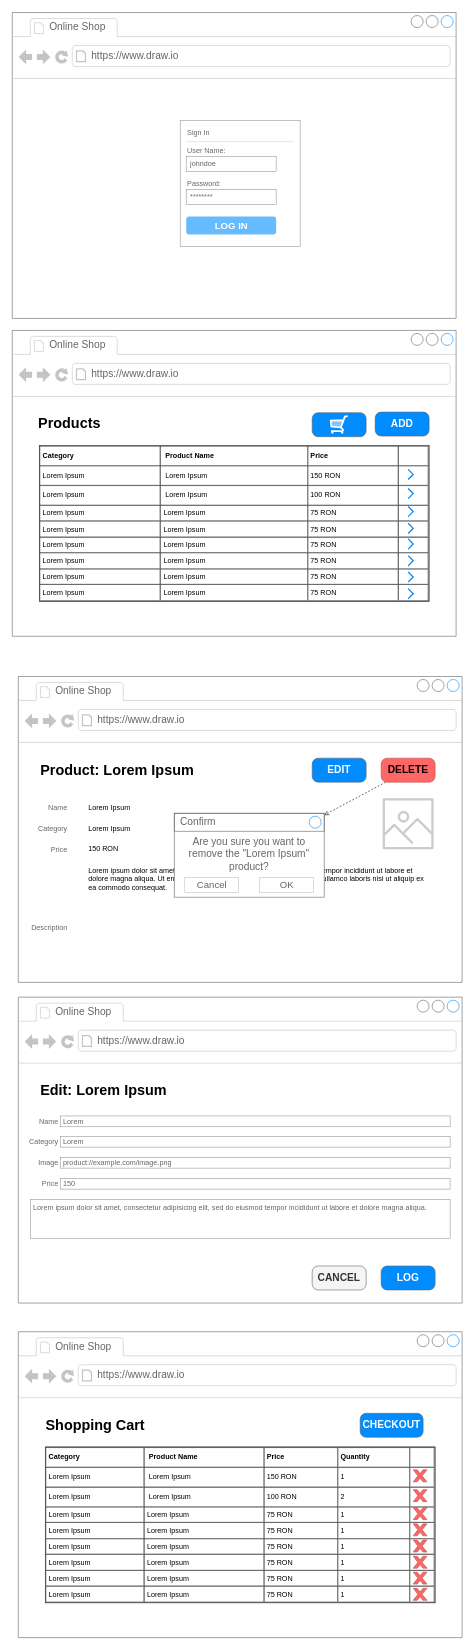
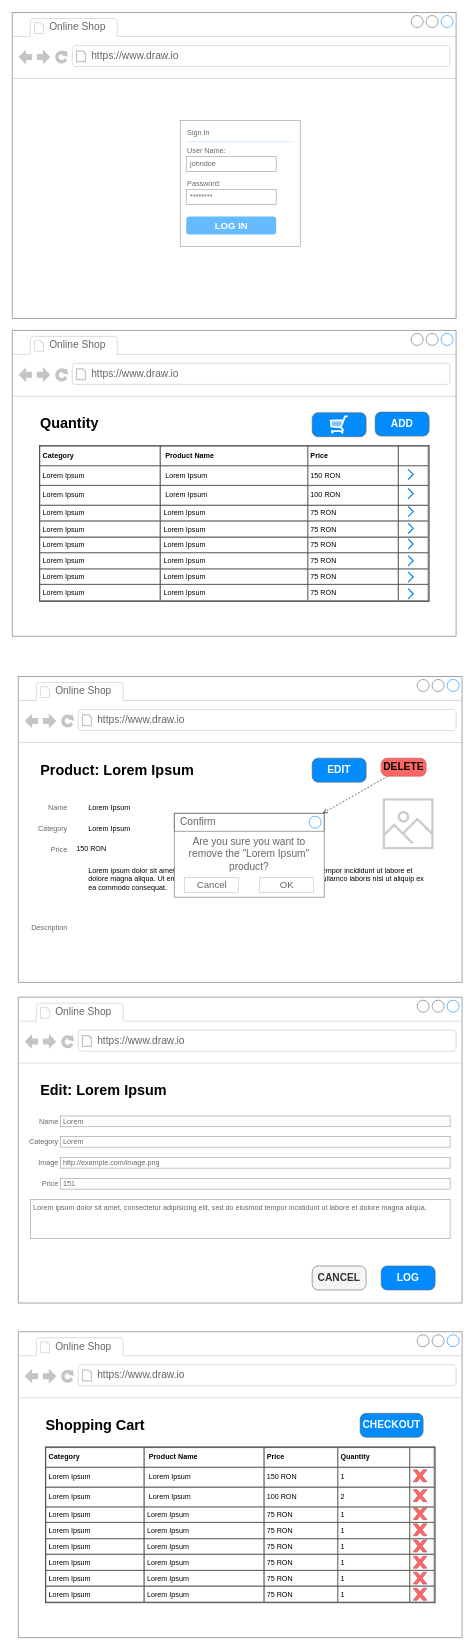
- <mxCell id="41" value="Products" style="text;strokeColor=none;fillColor=none;html=1;fontSize=24;fontStyle=1;verticalAlign=middle;align=center;" vertex="1" parent="29"><mxGeometry x="45" y="136" width="100" height="40" as="geometry" /></mxCell>
+ <mxCell id="41" value="Quantity" style="text;strokeColor=none;fillColor=none;html=1;fontSize=24;fontStyle=1;verticalAlign=middle;align=center;" vertex="1" parent="29"><mxGeometry x="45" y="136" width="100" height="40" as="geometry" /></mxCell>
- <mxCell id="50" value="DELETE" style="strokeWidth=1;shadow=0;dashed=0;align=center;html=1;shape=mxgraph.mockup.buttons.button;strokeColor=#b85450;mainText=;buttonStyle=round;fontSize=17;fontStyle=1;fillColor=#FF6666;whiteSpace=wrap;" vertex="1" parent="45"><mxGeometry x="605" y="136.2" width="90" height="40" as="geometry" /></mxCell>
+ <mxCell id="50" value="DELETE" style="strokeWidth=1;shadow=0;dashed=0;align=center;html=1;shape=mxgraph.mockup.buttons.button;strokeColor=#b85450;mainText=;buttonStyle=round;fontSize=17;fontStyle=1;fillColor=#FF6666;whiteSpace=wrap;" vertex="1" parent="45"><mxGeometry x="605" y="136.2" width="75" height="30" as="geometry" /></mxCell>
- <mxCell id="58" value="150 RON" style="text;html=1;resizable=0;points=[];autosize=1;align=left;verticalAlign=top;spacingTop=-4;" vertex="1" parent="45"><mxGeometry x="115" y="277.861" width="70" height="20" as="geometry" /></mxCell>
+ <mxCell id="58" value="150 RON" style="text;html=1;resizable=0;points=[];autosize=1;align=left;verticalAlign=top;spacingTop=-4;" vertex="1" parent="45"><mxGeometry x="95" y="277.861" width="70" height="20" as="geometry" /></mxCell>
- <mxCell id="11" value="product://example.com/image.png" style="strokeWidth=1;shadow=0;dashed=0;align=center;html=1;shape=mxgraph.mockup.forms.rrect;fillColor=#ffffff;rSize=0;fontColor=#666666;align=left;spacingLeft=3;strokeColor=#999999;" vertex="1" parent="2"><mxGeometry x="70" y="267.041" width="650" height="18" as="geometry" /></mxCell>
+ <mxCell id="11" value="http://example.com/image.png" style="strokeWidth=1;shadow=0;dashed=0;align=center;html=1;shape=mxgraph.mockup.forms.rrect;fillColor=#ffffff;rSize=0;fontColor=#666666;align=left;spacingLeft=3;strokeColor=#999999;" vertex="1" parent="2"><mxGeometry x="70" y="267.041" width="650" height="18" as="geometry" /></mxCell>
- <mxCell id="13" value="150" style="strokeWidth=1;shadow=0;dashed=0;align=center;html=1;shape=mxgraph.mockup.forms.rrect;fillColor=#ffffff;rSize=0;fontColor=#666666;align=left;spacingLeft=3;strokeColor=#999999;" vertex="1" parent="2"><mxGeometry x="70" y="302.041" width="650" height="18" as="geometry" /></mxCell>
+ <mxCell id="13" value="151" style="strokeWidth=1;shadow=0;dashed=0;align=center;html=1;shape=mxgraph.mockup.forms.rrect;fillColor=#ffffff;rSize=0;fontColor=#666666;align=left;spacingLeft=3;strokeColor=#999999;" vertex="1" parent="2"><mxGeometry x="70" y="302.041" width="650" height="18" as="geometry" /></mxCell>
